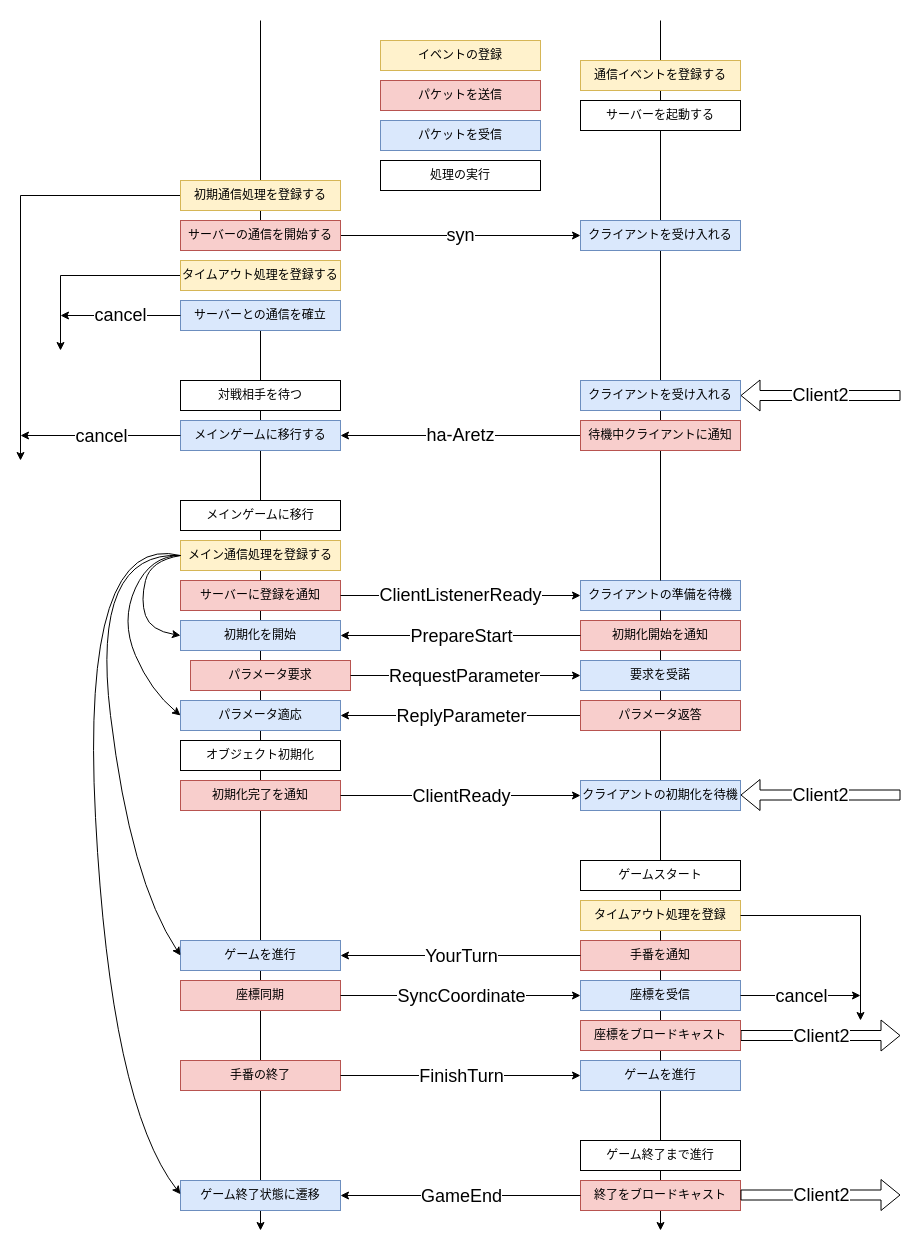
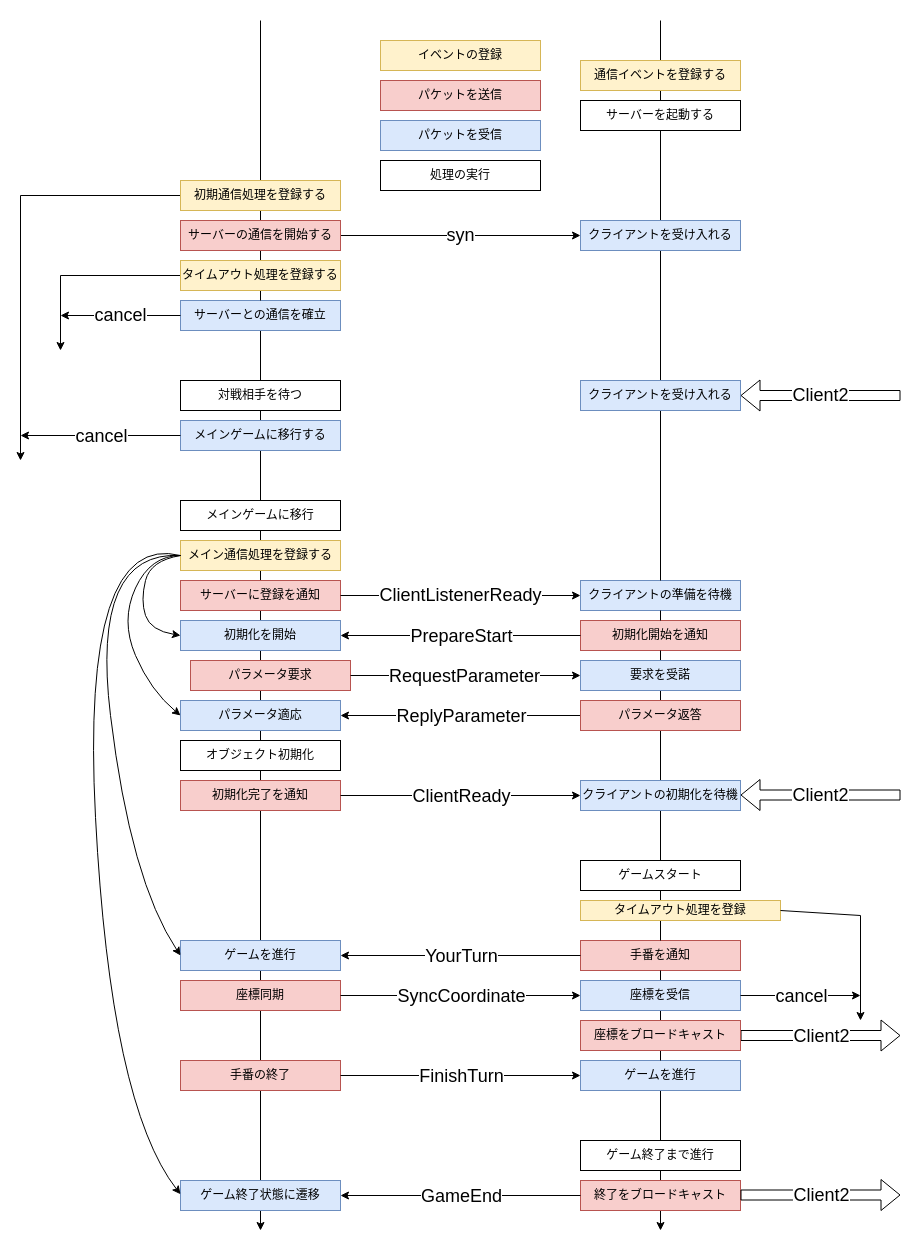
+ <mxCell id="8" value="" style="endArrow=none;html=1;rounded=0;startArrow=none;" edge="1" parent="1" source="51" target="7"><mxGeometry width="50" height="50" relative="1" as="geometry"><mxPoint x="260" y="250" as="sourcePoint" /><mxPoint x="260" y="580" as="targetPoint" /></mxGeometry></mxCell>
- <mxCell id="13" value="ha-Aretz" style="endArrow=classic;html=1;rounded=0;fontSize=18;exitX=0;exitY=0.5;exitDx=0;exitDy=0;entryX=1;entryY=0.5;entryDx=0;entryDy=0;" edge="1" parent="1" source="58" target="12"><mxGeometry width="50" height="50" relative="1" as="geometry"><mxPoint x="440" y="390" as="sourcePoint" /><mxPoint x="490" y="340" as="targetPoint" /></mxGeometry></mxCell>
- <mxCell id="58" value="待機中クライアントに通知" style="rounded=0;whiteSpace=wrap;html=1;fillColor=#f8cecc;strokeColor=#b85450;" vertex="1" parent="1"><mxGeometry x="580" y="420" width="160" height="30" as="geometry" /></mxCell>
- <mxCell id="50" value="タイムアウト処理を登録" style="rounded=0;whiteSpace=wrap;html=1;fillColor=#fff2cc;strokeColor=#d6b656;" vertex="1" parent="1"><mxGeometry x="580" y="900" width="160" height="30" as="geometry" /></mxCell>
+ <mxCell id="50" value="タイムアウト処理を登録" style="rounded=0;whiteSpace=wrap;html=1;fillColor=#fff2cc;strokeColor=#d6b656;" vertex="1" parent="1"><mxGeometry x="580" y="900" width="200" height="20" as="geometry" /></mxCell>
